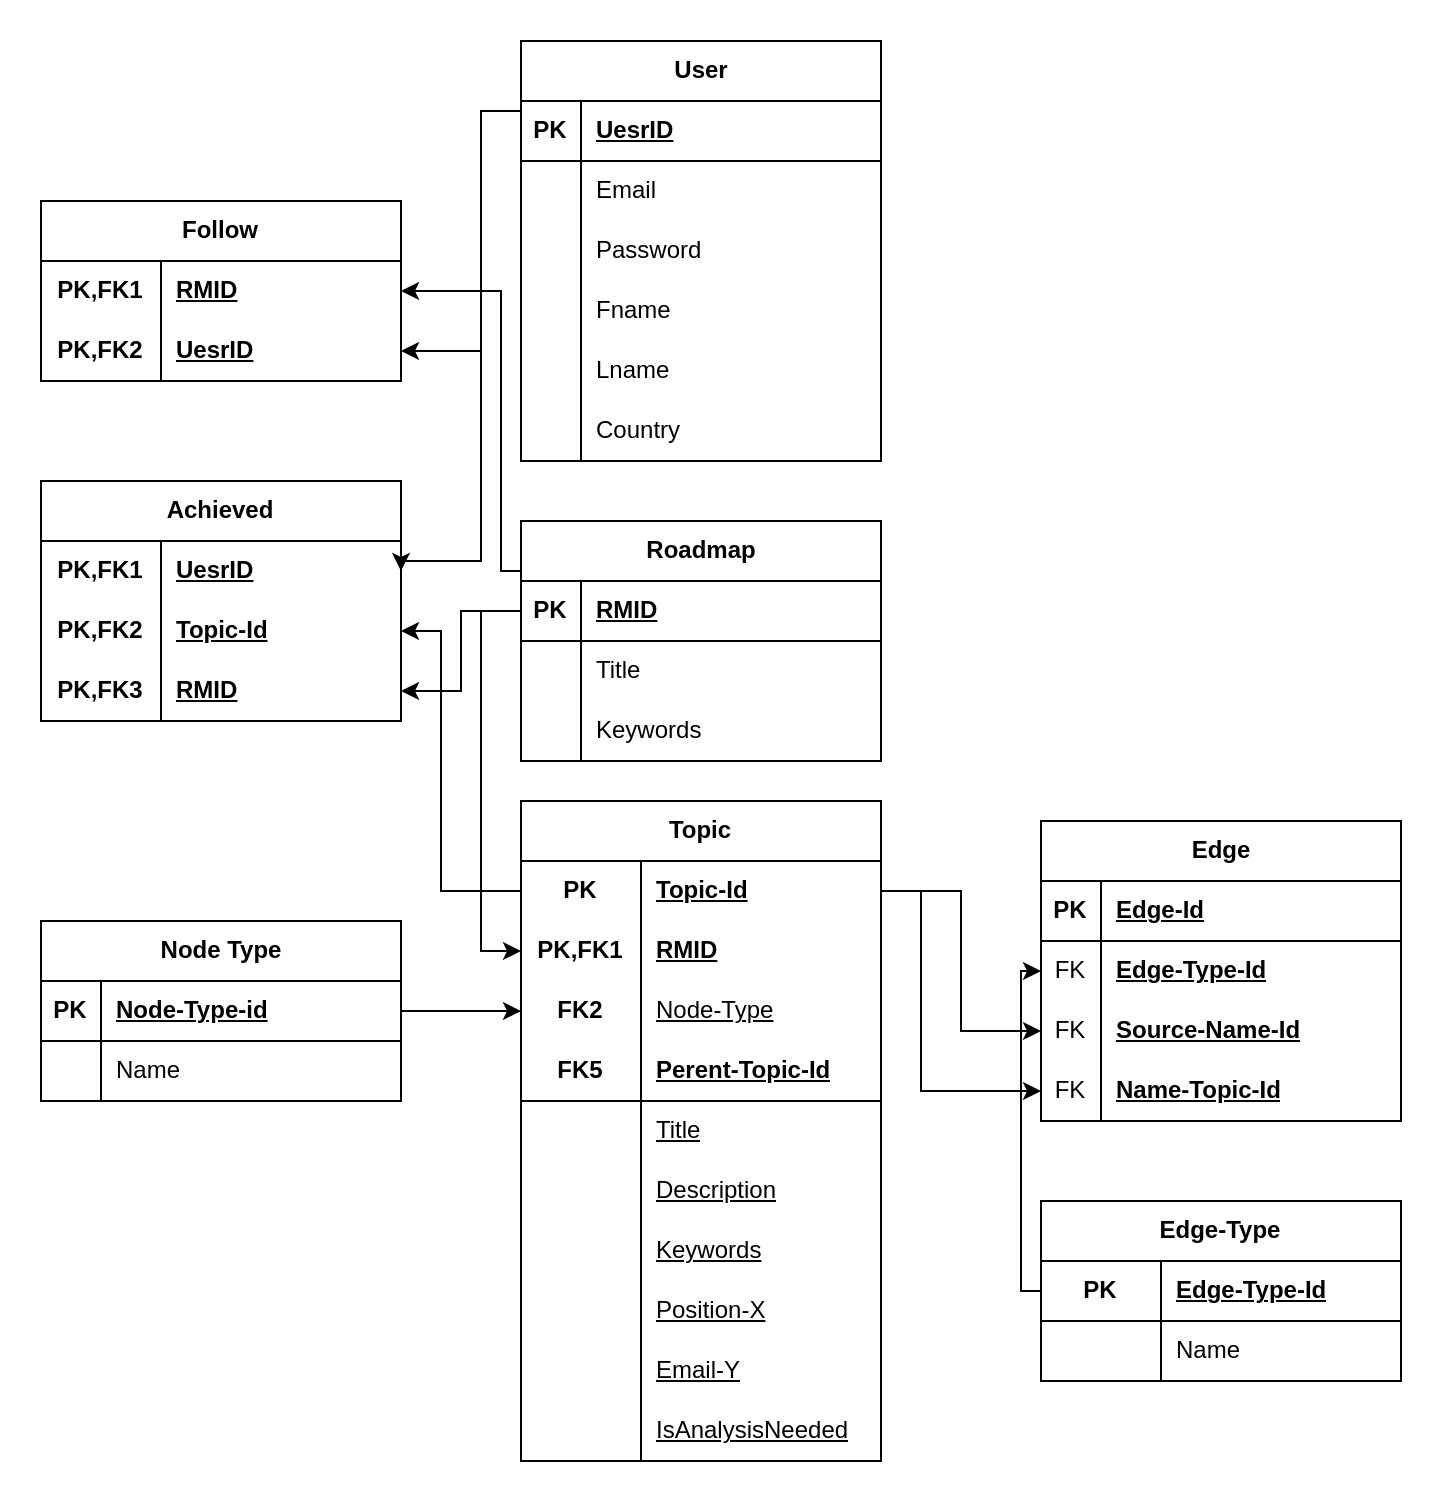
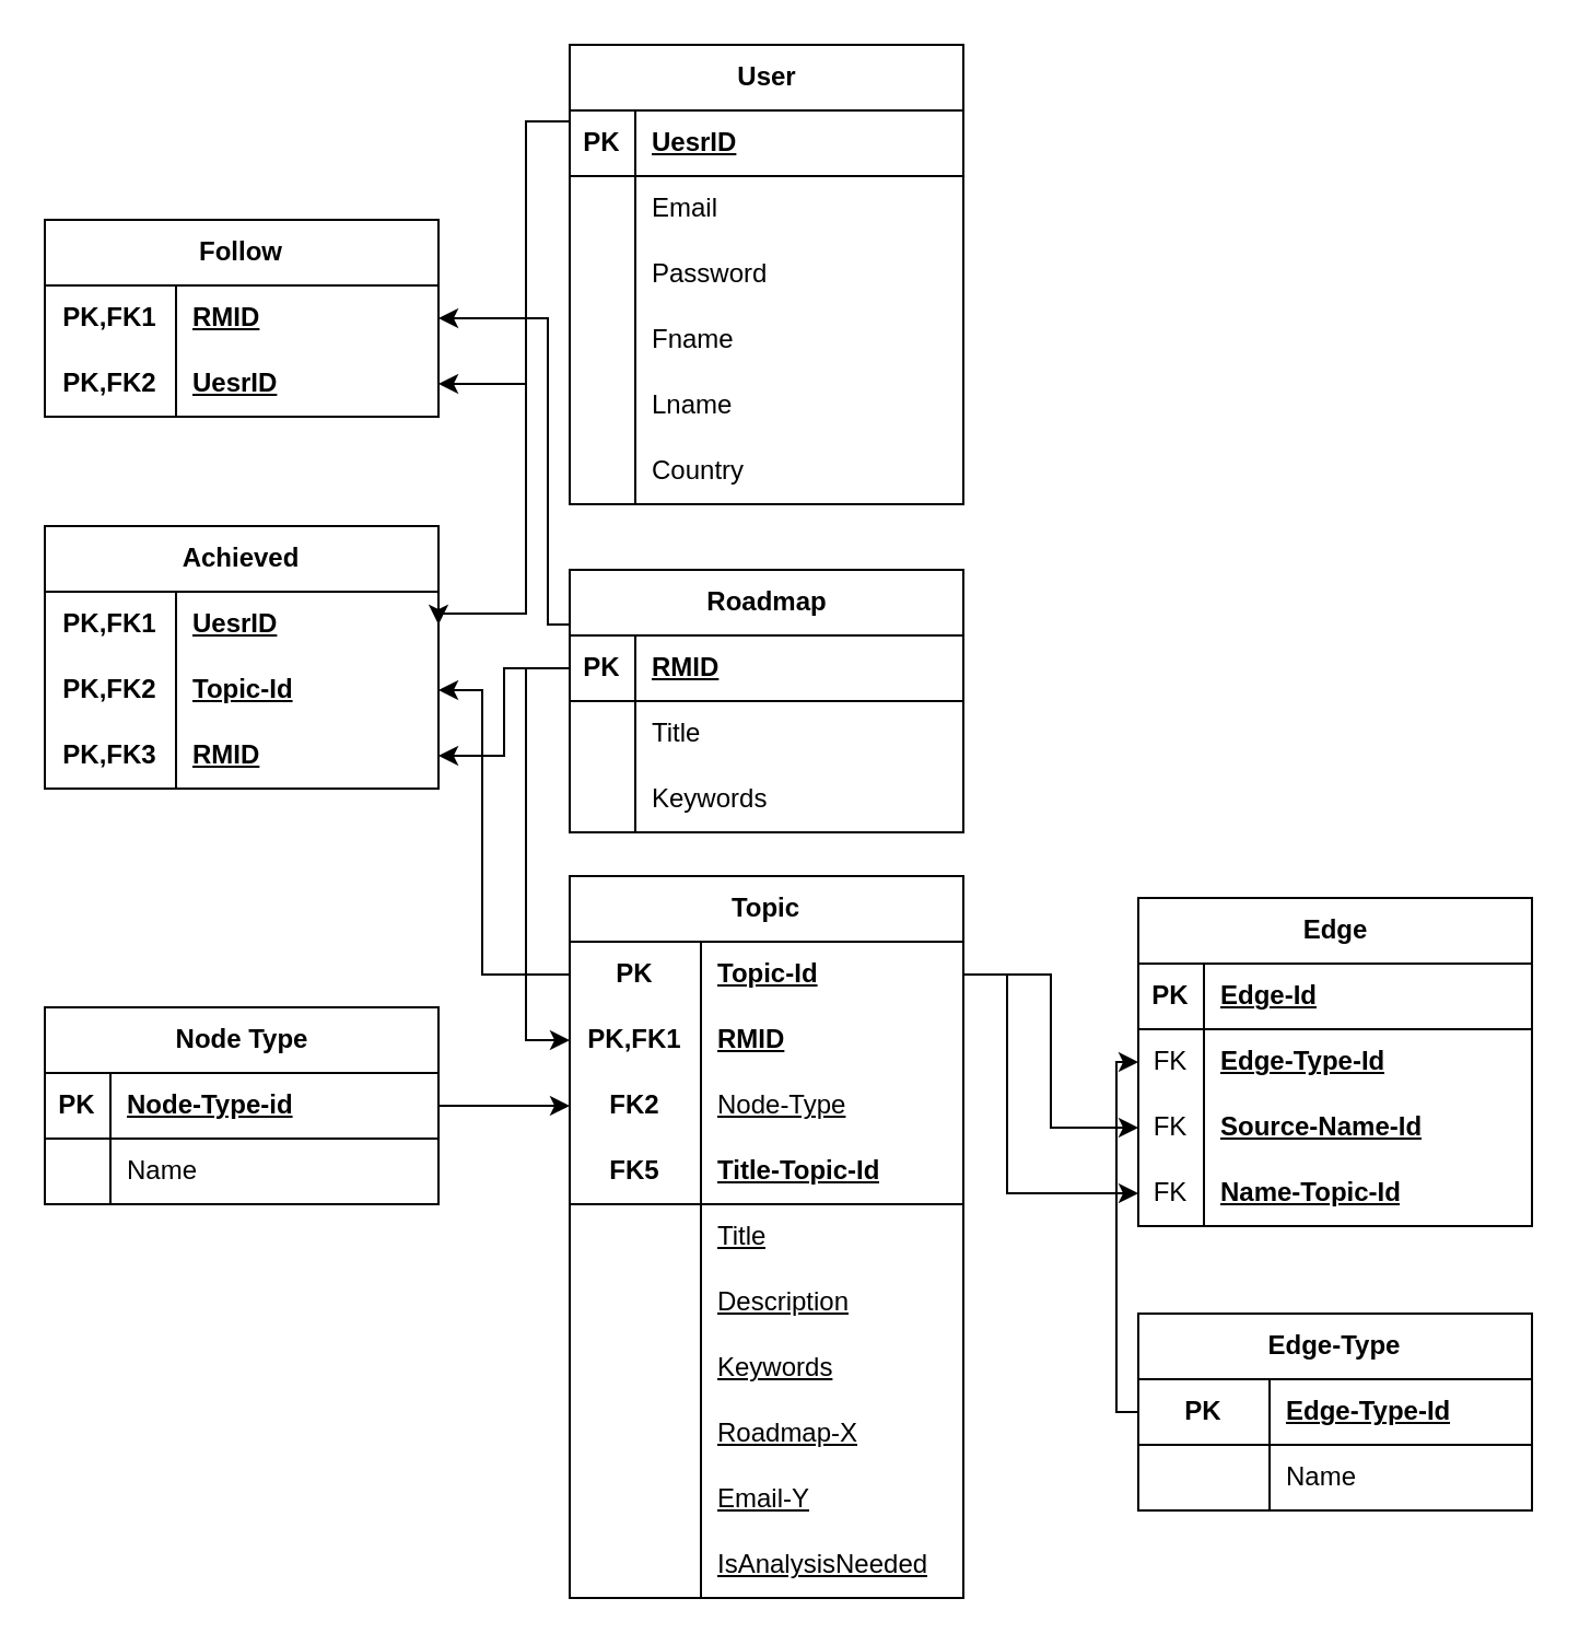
- <mxCell id="97" value="Perent-Topic-Id" style="shape=partialRectangle;connectable=0;fillColor=none;top=0;left=0;bottom=0;right=0;align=left;spacingLeft=6;fontStyle=5;overflow=hidden;html=1;whiteSpace=wrap;" vertex="1" parent="95"><mxGeometry x="60" width="120" height="30" as="geometry"><mxRectangle width="120" height="30" as="alternateBounds" /></mxGeometry></mxCell>
+ <mxCell id="97" value="Title-Topic-Id" style="shape=partialRectangle;connectable=0;fillColor=none;top=0;left=0;bottom=0;right=0;align=left;spacingLeft=6;fontStyle=5;overflow=hidden;html=1;whiteSpace=wrap;" vertex="1" parent="95"><mxGeometry x="60" width="120" height="30" as="geometry"><mxRectangle width="120" height="30" as="alternateBounds" /></mxGeometry></mxCell>
- <mxCell id="109" value="&lt;span style=&quot;font-weight: 400;&quot;&gt;Position-X&lt;/span&gt;" style="shape=partialRectangle;connectable=0;fillColor=none;top=0;left=0;bottom=0;right=0;align=left;spacingLeft=6;fontStyle=5;overflow=hidden;html=1;whiteSpace=wrap;" vertex="1" parent="107"><mxGeometry x="60" width="120" height="30" as="geometry"><mxRectangle width="120" height="30" as="alternateBounds" /></mxGeometry></mxCell>
+ <mxCell id="109" value="&lt;span style=&quot;font-weight: 400;&quot;&gt;Roadmap-X&lt;/span&gt;" style="shape=partialRectangle;connectable=0;fillColor=none;top=0;left=0;bottom=0;right=0;align=left;spacingLeft=6;fontStyle=5;overflow=hidden;html=1;whiteSpace=wrap;" vertex="1" parent="107"><mxGeometry x="60" width="120" height="30" as="geometry"><mxRectangle width="120" height="30" as="alternateBounds" /></mxGeometry></mxCell>
